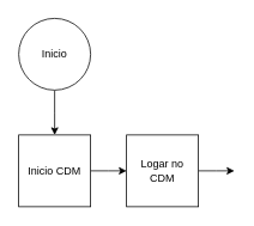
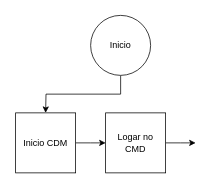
- <mxCell id="3" value="Inicio" style="ellipse;whiteSpace=wrap;html=1;aspect=fixed;" vertex="1" parent="1"><mxGeometry x="20" y="20" width="80" height="80" as="geometry" /></mxCell>
+ <mxCell id="3" value="Inicio" style="ellipse;whiteSpace=wrap;html=1;aspect=fixed;" vertex="1" parent="1"><mxGeometry x="120" y="20" width="80" height="80" as="geometry" /></mxCell>
- <mxCell id="7" value="Logar no CDM" style="whiteSpace=wrap;html=1;aspect=fixed;" vertex="1" parent="1"><mxGeometry x="140" y="150" width="80" height="80" as="geometry" /></mxCell>
+ <mxCell id="7" value="Logar no CMD" style="whiteSpace=wrap;html=1;aspect=fixed;" vertex="1" parent="1"><mxGeometry x="140" y="150" width="80" height="80" as="geometry" /></mxCell>
